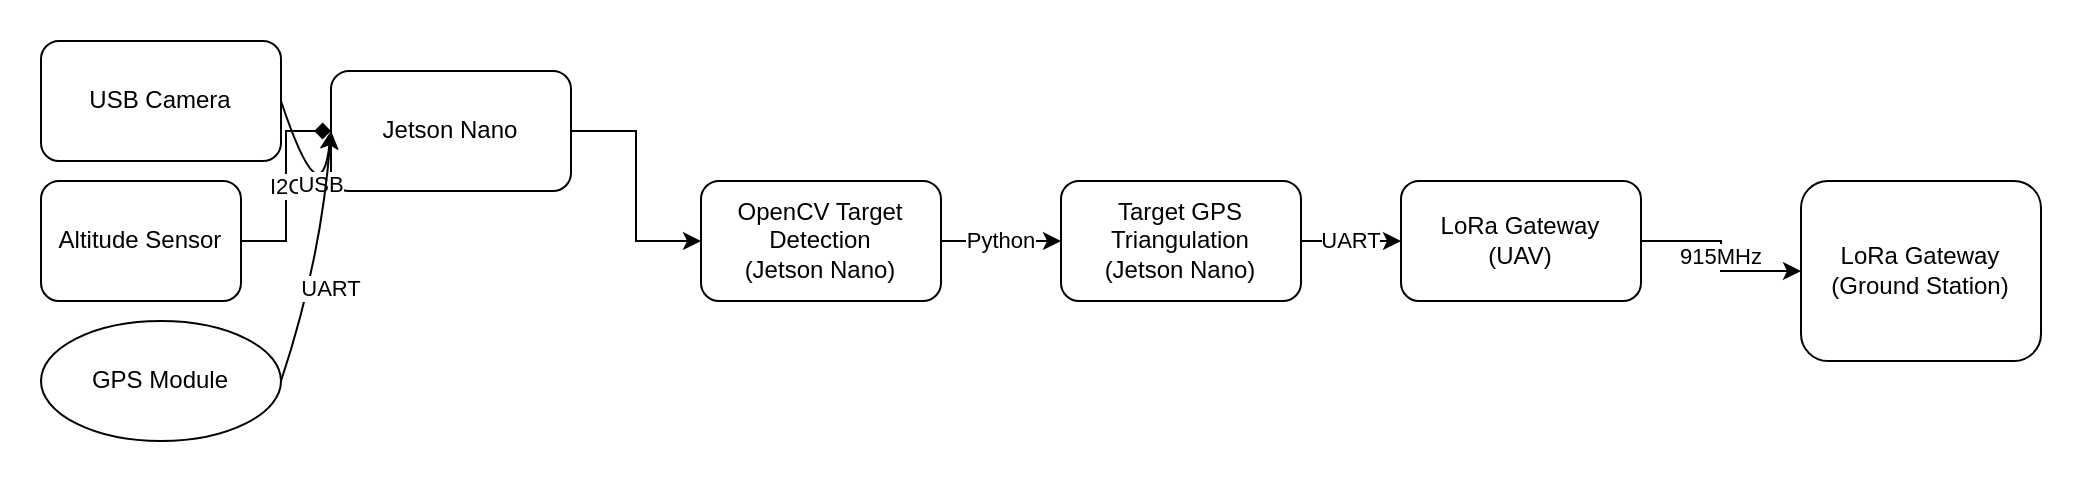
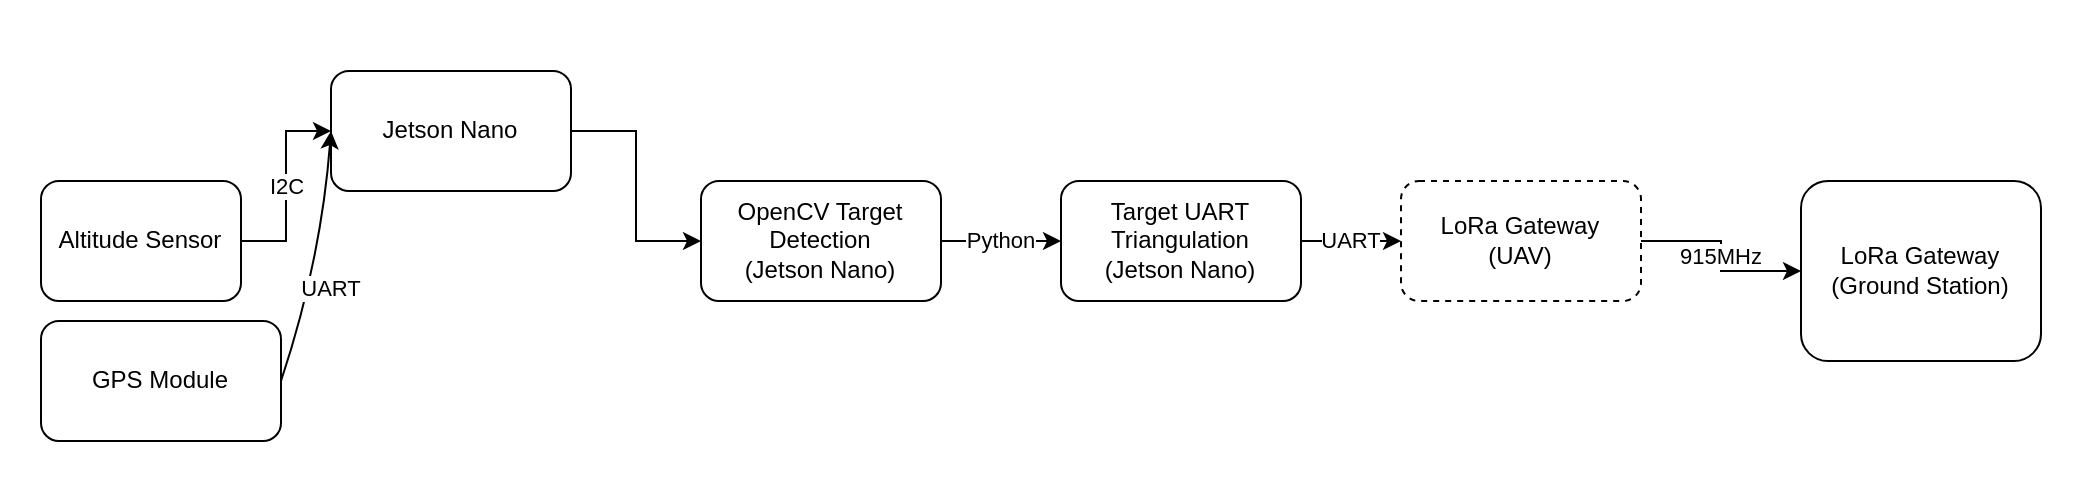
- <mxCell id="2" value="USB Camera" style="rounded=1;whiteSpace=wrap;html=1;" vertex="1" parent="1"><mxGeometry x="20" y="20" width="120" height="60" as="geometry" /></mxCell>
- <mxCell id="3" value="I2C" style="edgeStyle=orthogonalEdgeStyle;rounded=0;orthogonalLoop=1;jettySize=auto;html=1;exitX=1;exitY=0.5;exitDx=0;exitDy=0;entryX=0;entryY=0.5;entryDx=0;entryDy=0;endArrow=diamond;" edge="1" parent="1" source="4" target="7"><mxGeometry relative="1" as="geometry"><mxPoint x="180" y="120" as="targetPoint" /></mxGeometry></mxCell>
+ <mxCell id="3" value="I2C" style="edgeStyle=orthogonalEdgeStyle;rounded=0;orthogonalLoop=1;jettySize=auto;html=1;exitX=1;exitY=0.5;exitDx=0;exitDy=0;entryX=0;entryY=0.5;entryDx=0;entryDy=0;" edge="1" parent="1" source="4" target="7"><mxGeometry relative="1" as="geometry"><mxPoint x="180" y="120" as="targetPoint" /></mxGeometry></mxCell>
- <mxCell id="8" value="USB" style="curved=1;endArrow=classic;html=1;rounded=0;exitX=1;exitY=0.5;exitDx=0;exitDy=0;entryX=0;entryY=0.5;entryDx=0;entryDy=0;" edge="1" parent="1" source="2" target="7"><mxGeometry x="-0.152" y="6" width="50" height="50" relative="1" as="geometry"><mxPoint x="300" y="170" as="sourcePoint" /><mxPoint x="350" y="120" as="targetPoint" /><Array as="points"><mxPoint x="160" y="110" /></Array><mxPoint as="offset" /></mxGeometry></mxCell>
- <mxCell id="14" value="Target GPS Triangulation&lt;br&gt;(Jetson Nano)" style="rounded=1;whiteSpace=wrap;html=1;" vertex="1" parent="1"><mxGeometry x="530" y="90" width="120" height="60" as="geometry" /></mxCell>
+ <mxCell id="14" value="Target UART Triangulation&lt;br&gt;(Jetson Nano)" style="rounded=1;whiteSpace=wrap;html=1;" vertex="1" parent="1"><mxGeometry x="530" y="90" width="120" height="60" as="geometry" /></mxCell>
- <mxCell id="16" value="LoRa Gateway&lt;br&gt;(UAV)" style="rounded=1;whiteSpace=wrap;html=1;" vertex="1" parent="1"><mxGeometry x="700" y="90" width="120" height="60" as="geometry" /></mxCell>
+ <mxCell id="16" value="LoRa Gateway&lt;br&gt;(UAV)" style="rounded=1;whiteSpace=wrap;html=1;dashed=1;" vertex="1" parent="1"><mxGeometry x="700" y="90" width="120" height="60" as="geometry" /></mxCell>
- <mxCell id="5" value="GPS Module" style="ellipse;whiteSpace=wrap;html=1;" vertex="1" parent="1"><mxGeometry x="20" y="160" width="120" height="60" as="geometry" /></mxCell>
+ <mxCell id="5" value="GPS Module" style="rounded=1;whiteSpace=wrap;html=1;" vertex="1" parent="1"><mxGeometry x="20" y="160" width="120" height="60" as="geometry" /></mxCell>
